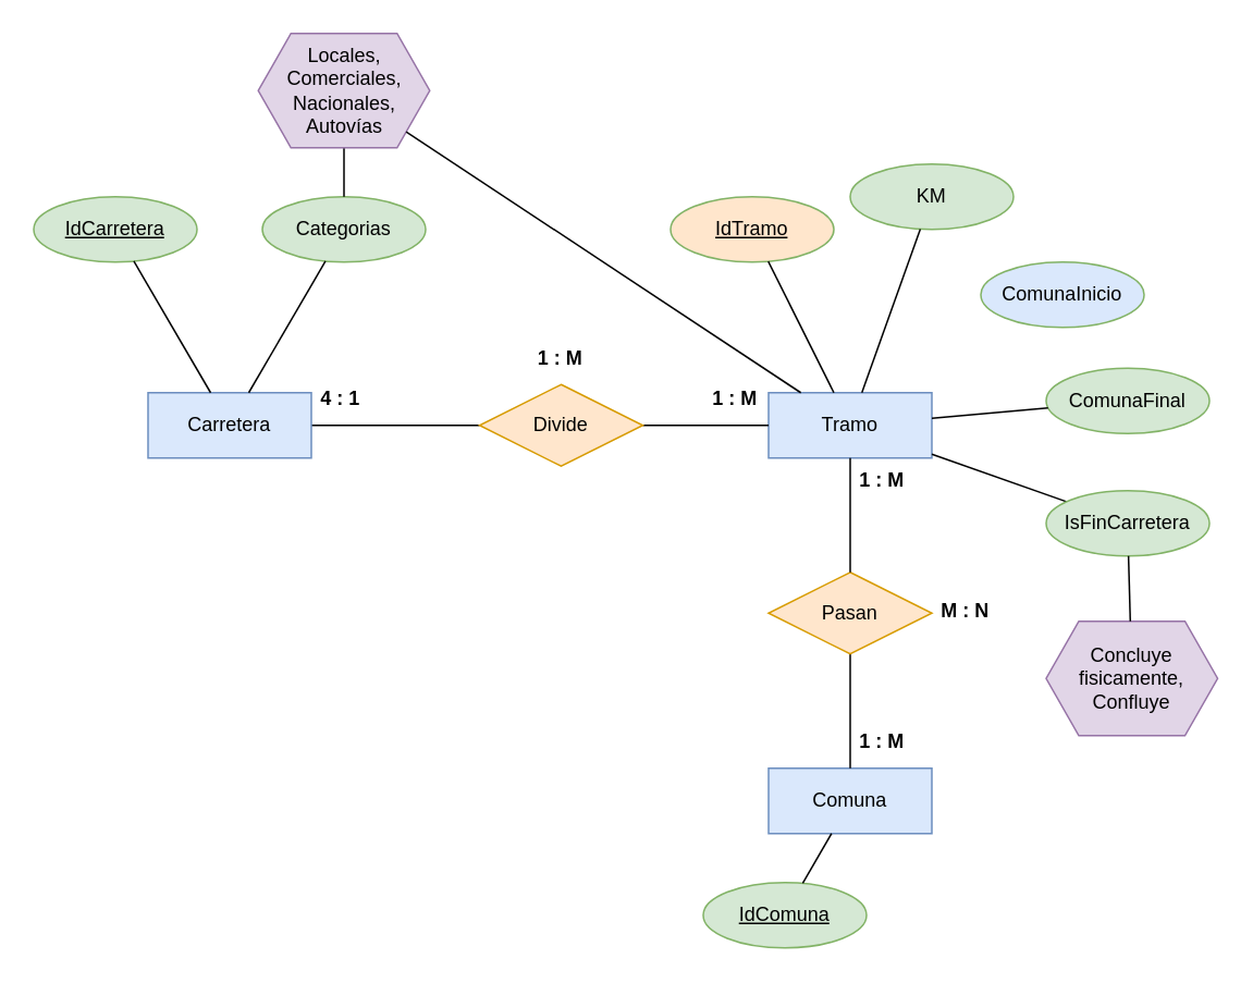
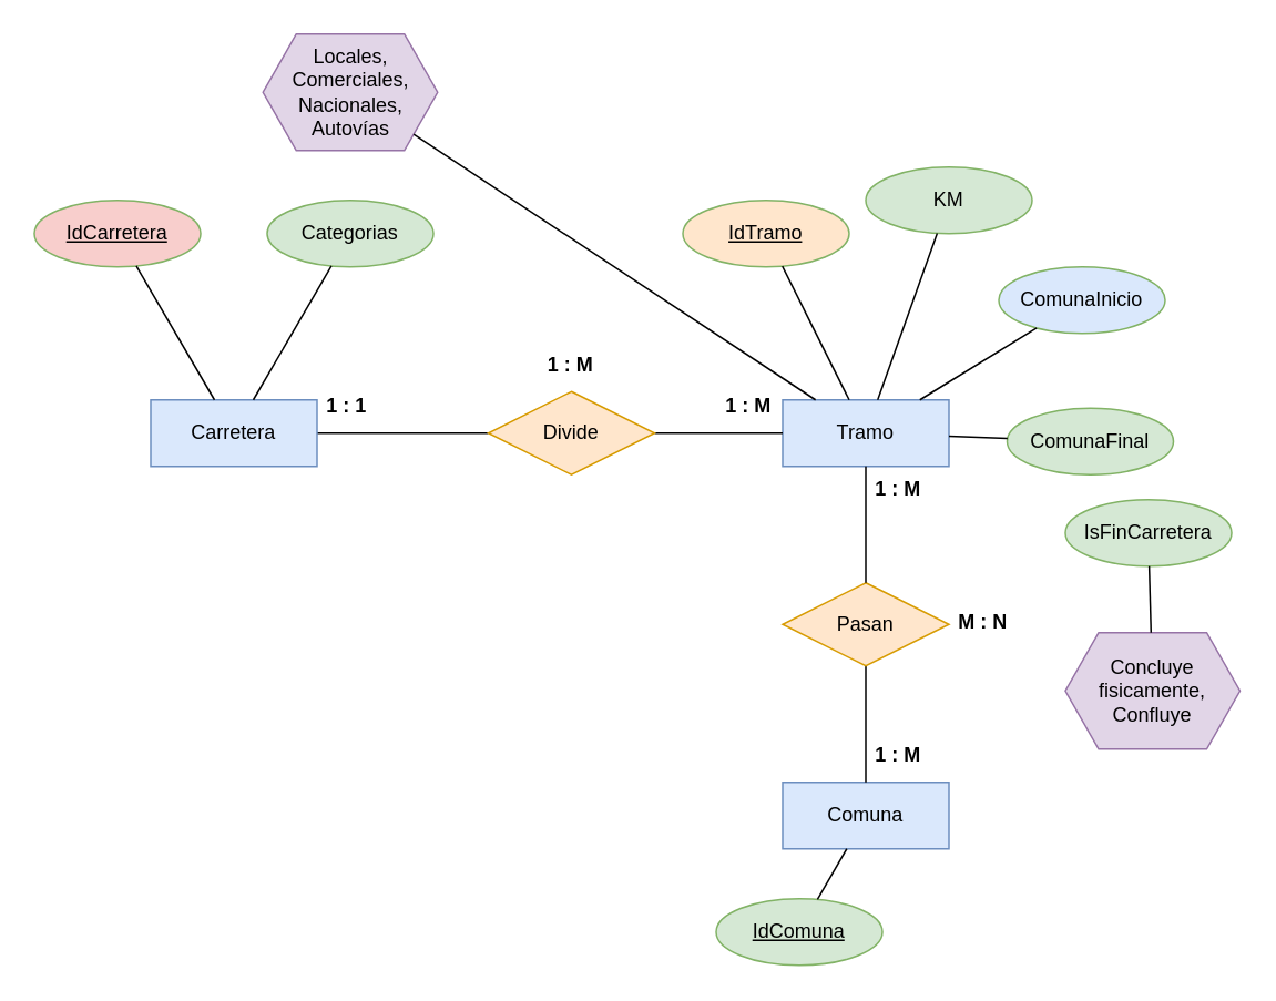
- <mxCell id="8" style="edgeStyle=orthogonalEdgeStyle;rounded=0;orthogonalLoop=1;jettySize=auto;html=1;endArrow=none;endFill=0;" parent="1" source="9" target="6" edge="1"><mxGeometry relative="1" as="geometry" /></mxCell>
- <mxCell id="7" value="IdCarretera" style="ellipse;whiteSpace=wrap;html=1;align=center;fillColor=#d5e8d4;strokeColor=#82b366;fontStyle=4" parent="1" vertex="1"><mxGeometry x="20" y="120" width="100" height="40" as="geometry" /></mxCell>
+ <mxCell id="7" value="IdCarretera" style="ellipse;whiteSpace=wrap;html=1;align=center;fillColor=#f8cecc;strokeColor=#82b366;fontStyle=4;" parent="1" vertex="1"><mxGeometry x="20" y="120" width="100" height="40" as="geometry" /></mxCell>
- <mxCell id="14" value="4 : 1" style="text;strokeColor=none;fillColor=none;spacingLeft=4;spacingRight=4;overflow=hidden;rotatable=0;points=[[0,0.5],[1,0.5]];portConstraint=eastwest;fontSize=12;whiteSpace=wrap;html=1;fontStyle=1" parent="1" vertex="1"><mxGeometry x="190" y="230" width="40" height="30" as="geometry" /></mxCell>
+ <mxCell id="14" value="1 : 1" style="text;strokeColor=none;fillColor=none;spacingLeft=4;spacingRight=4;overflow=hidden;rotatable=0;points=[[0,0.5],[1,0.5]];portConstraint=eastwest;fontSize=12;whiteSpace=wrap;html=1;fontStyle=1" parent="1" vertex="1"><mxGeometry x="190" y="230" width="40" height="30" as="geometry" /></mxCell>
- <mxCell id="31" value="ComunaFinal" style="ellipse;whiteSpace=wrap;html=1;align=center;fillColor=#d5e8d4;strokeColor=#82b366;" vertex="1" parent="1"><mxGeometry x="640" y="225" width="100" height="40" as="geometry" /></mxCell>
+ <mxCell id="31" value="ComunaFinal" style="ellipse;whiteSpace=wrap;html=1;align=center;fillColor=#d5e8d4;strokeColor=#82b366;" vertex="1" parent="1"><mxGeometry x="605" y="245" width="100" height="40" as="geometry" /></mxCell>
- <mxCell id="24" value="" style="endArrow=none;html=1;rounded=0;" parent="1" source="4" target="32" edge="1"><mxGeometry relative="1" as="geometry"><mxPoint x="640" y="190" as="sourcePoint" /><mxPoint x="800" y="190" as="targetPoint" /></mxGeometry></mxCell>
+ <mxCell id="24" value="" style="endArrow=none;html=1;rounded=0;" parent="1" source="4" target="21" edge="1"><mxGeometry relative="1" as="geometry"><mxPoint x="640" y="190" as="sourcePoint" /><mxPoint x="800" y="190" as="targetPoint" /></mxGeometry></mxCell>
